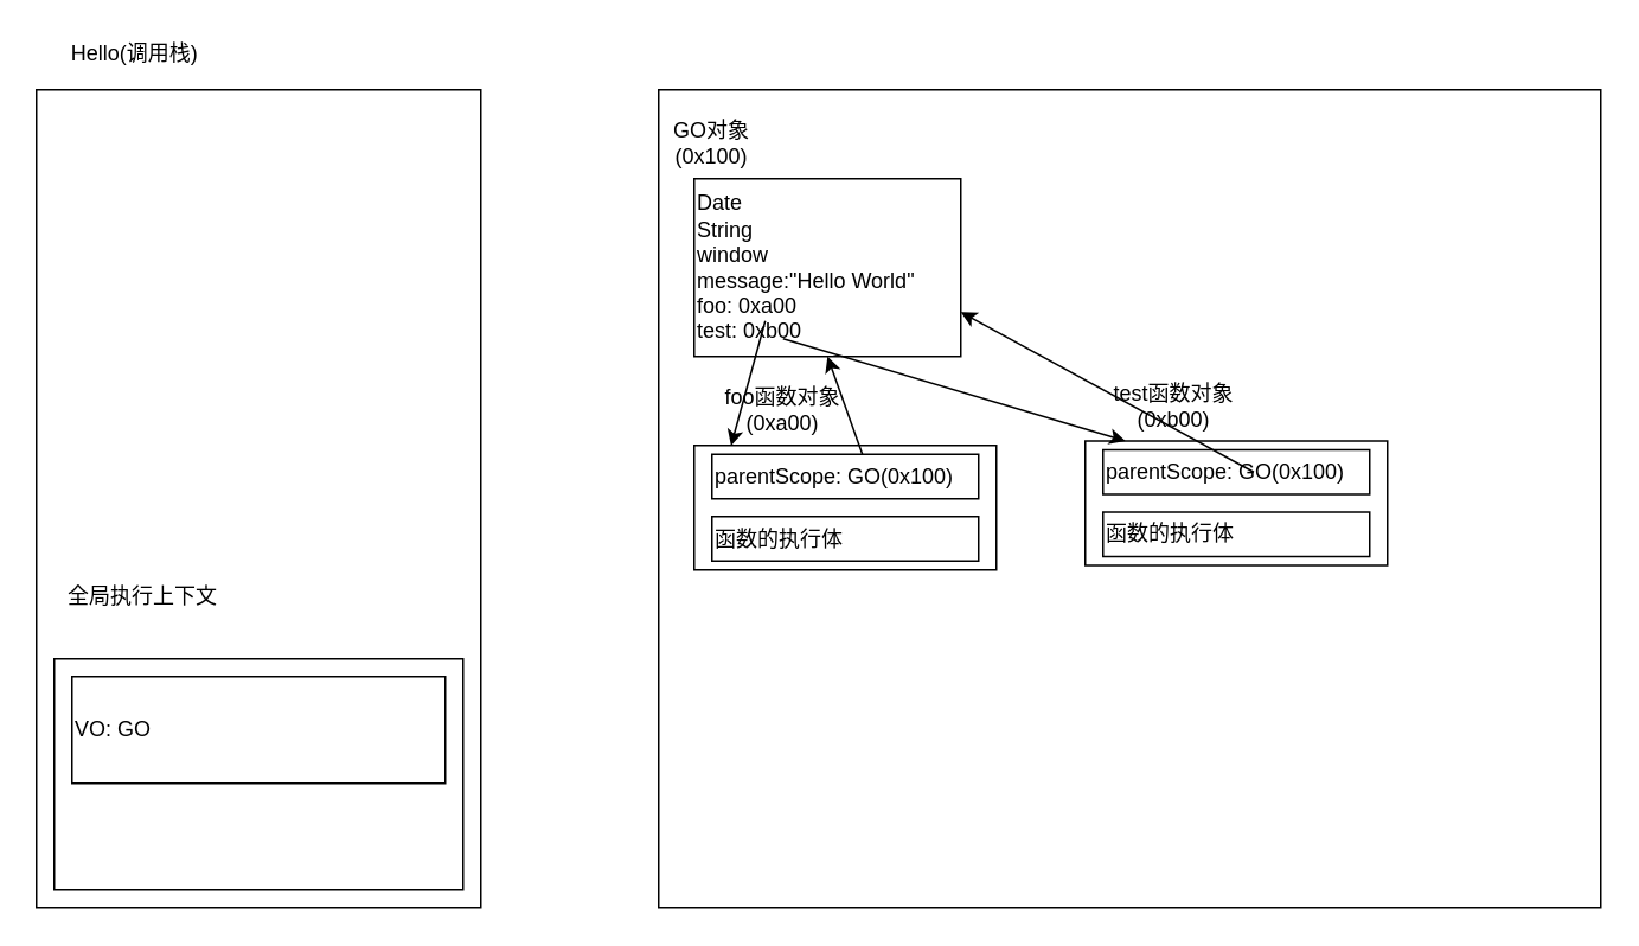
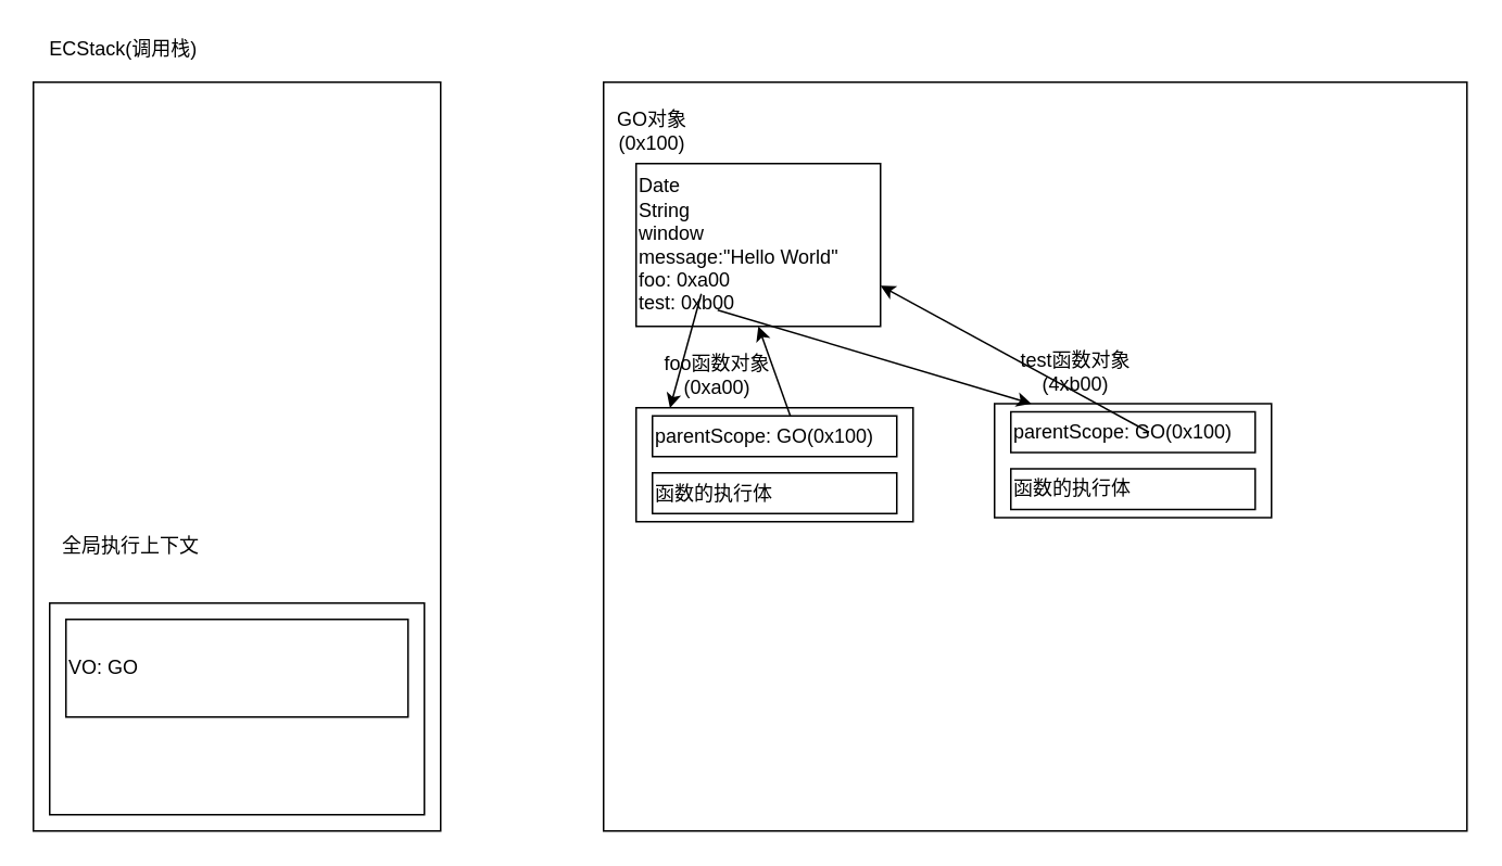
- <mxCell id="6" value="Hello(调用栈)" style="text;html=1;align=center;verticalAlign=middle;resizable=0;points=[];autosize=1;strokeColor=none;" vertex="1" parent="1"><mxGeometry x="20" y="20" width="110" height="20" as="geometry" /></mxCell>
+ <mxCell id="6" value="ECStack(调用栈)" style="text;html=1;align=center;verticalAlign=middle;resizable=0;points=[];autosize=1;strokeColor=none;" vertex="1" parent="1"><mxGeometry x="20" y="20" width="110" height="20" as="geometry" /></mxCell>
- <mxCell id="17" value="test函数对象(0xb00)" style="text;html=1;strokeColor=none;fillColor=none;align=center;verticalAlign=middle;whiteSpace=wrap;rounded=0;" vertex="1" parent="1"><mxGeometry x="620" y="217.5" width="80" height="20" as="geometry" /></mxCell>
+ <mxCell id="17" value="test函数对象(4xb00)" style="text;html=1;strokeColor=none;fillColor=none;align=center;verticalAlign=middle;whiteSpace=wrap;rounded=0;" vertex="1" parent="1"><mxGeometry x="620" y="217.5" width="80" height="20" as="geometry" /></mxCell>
